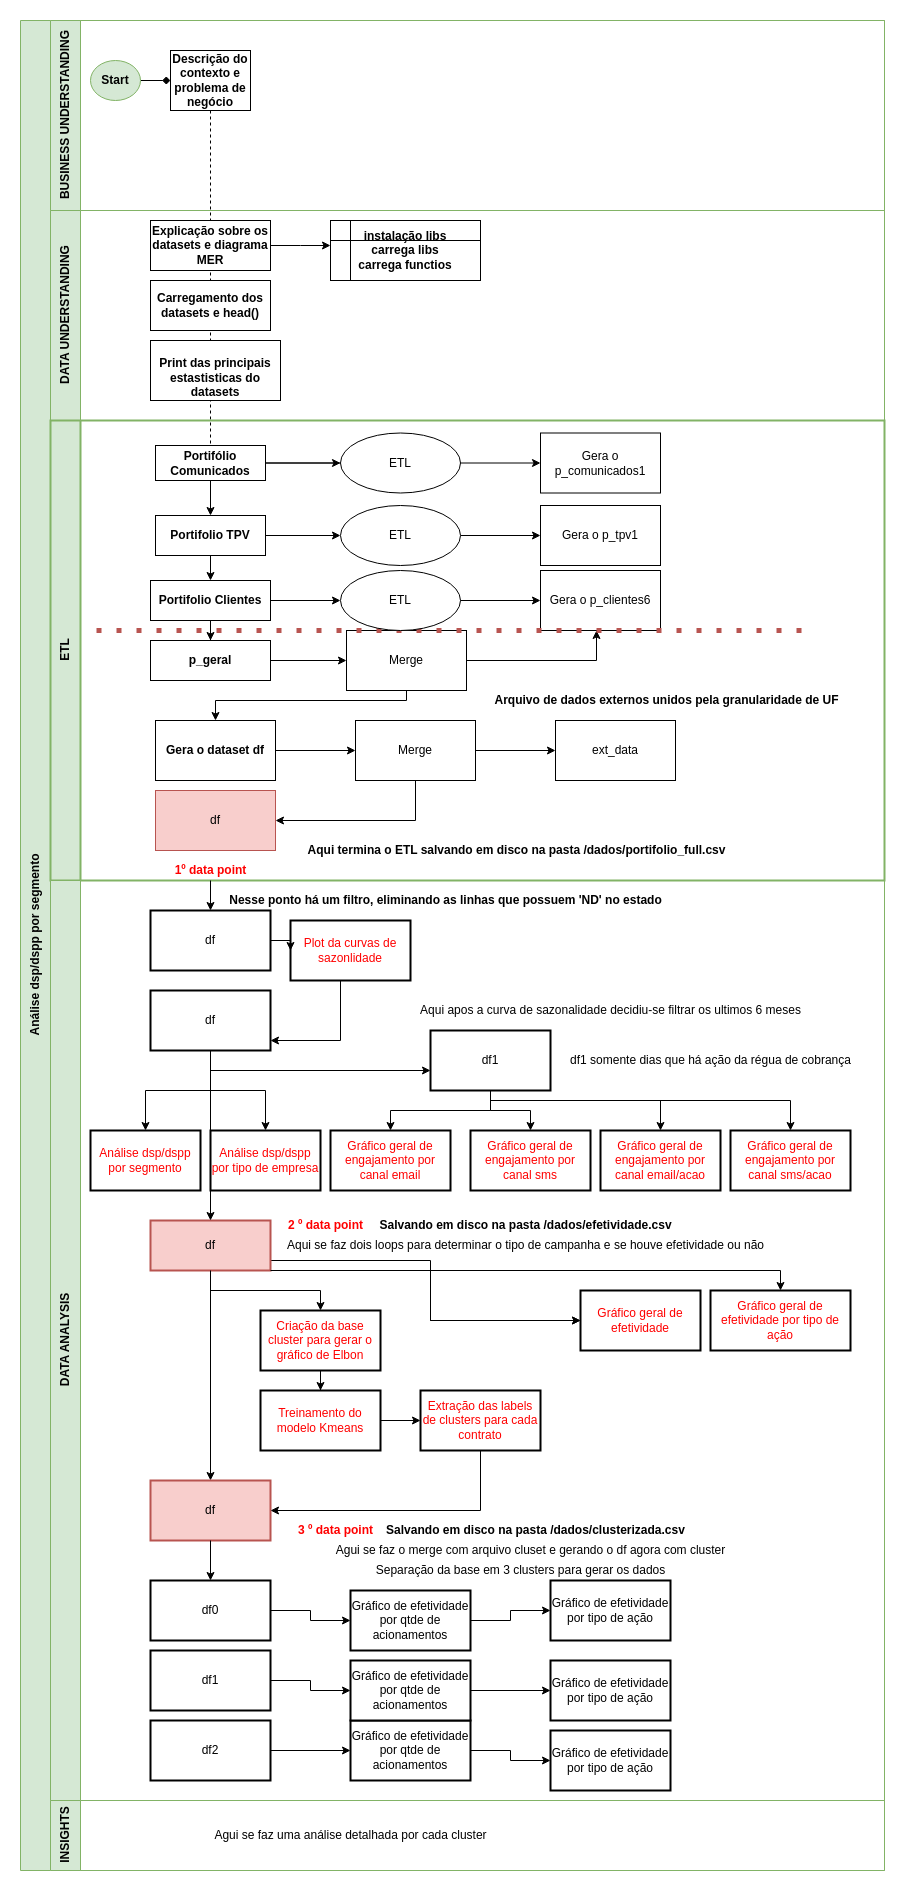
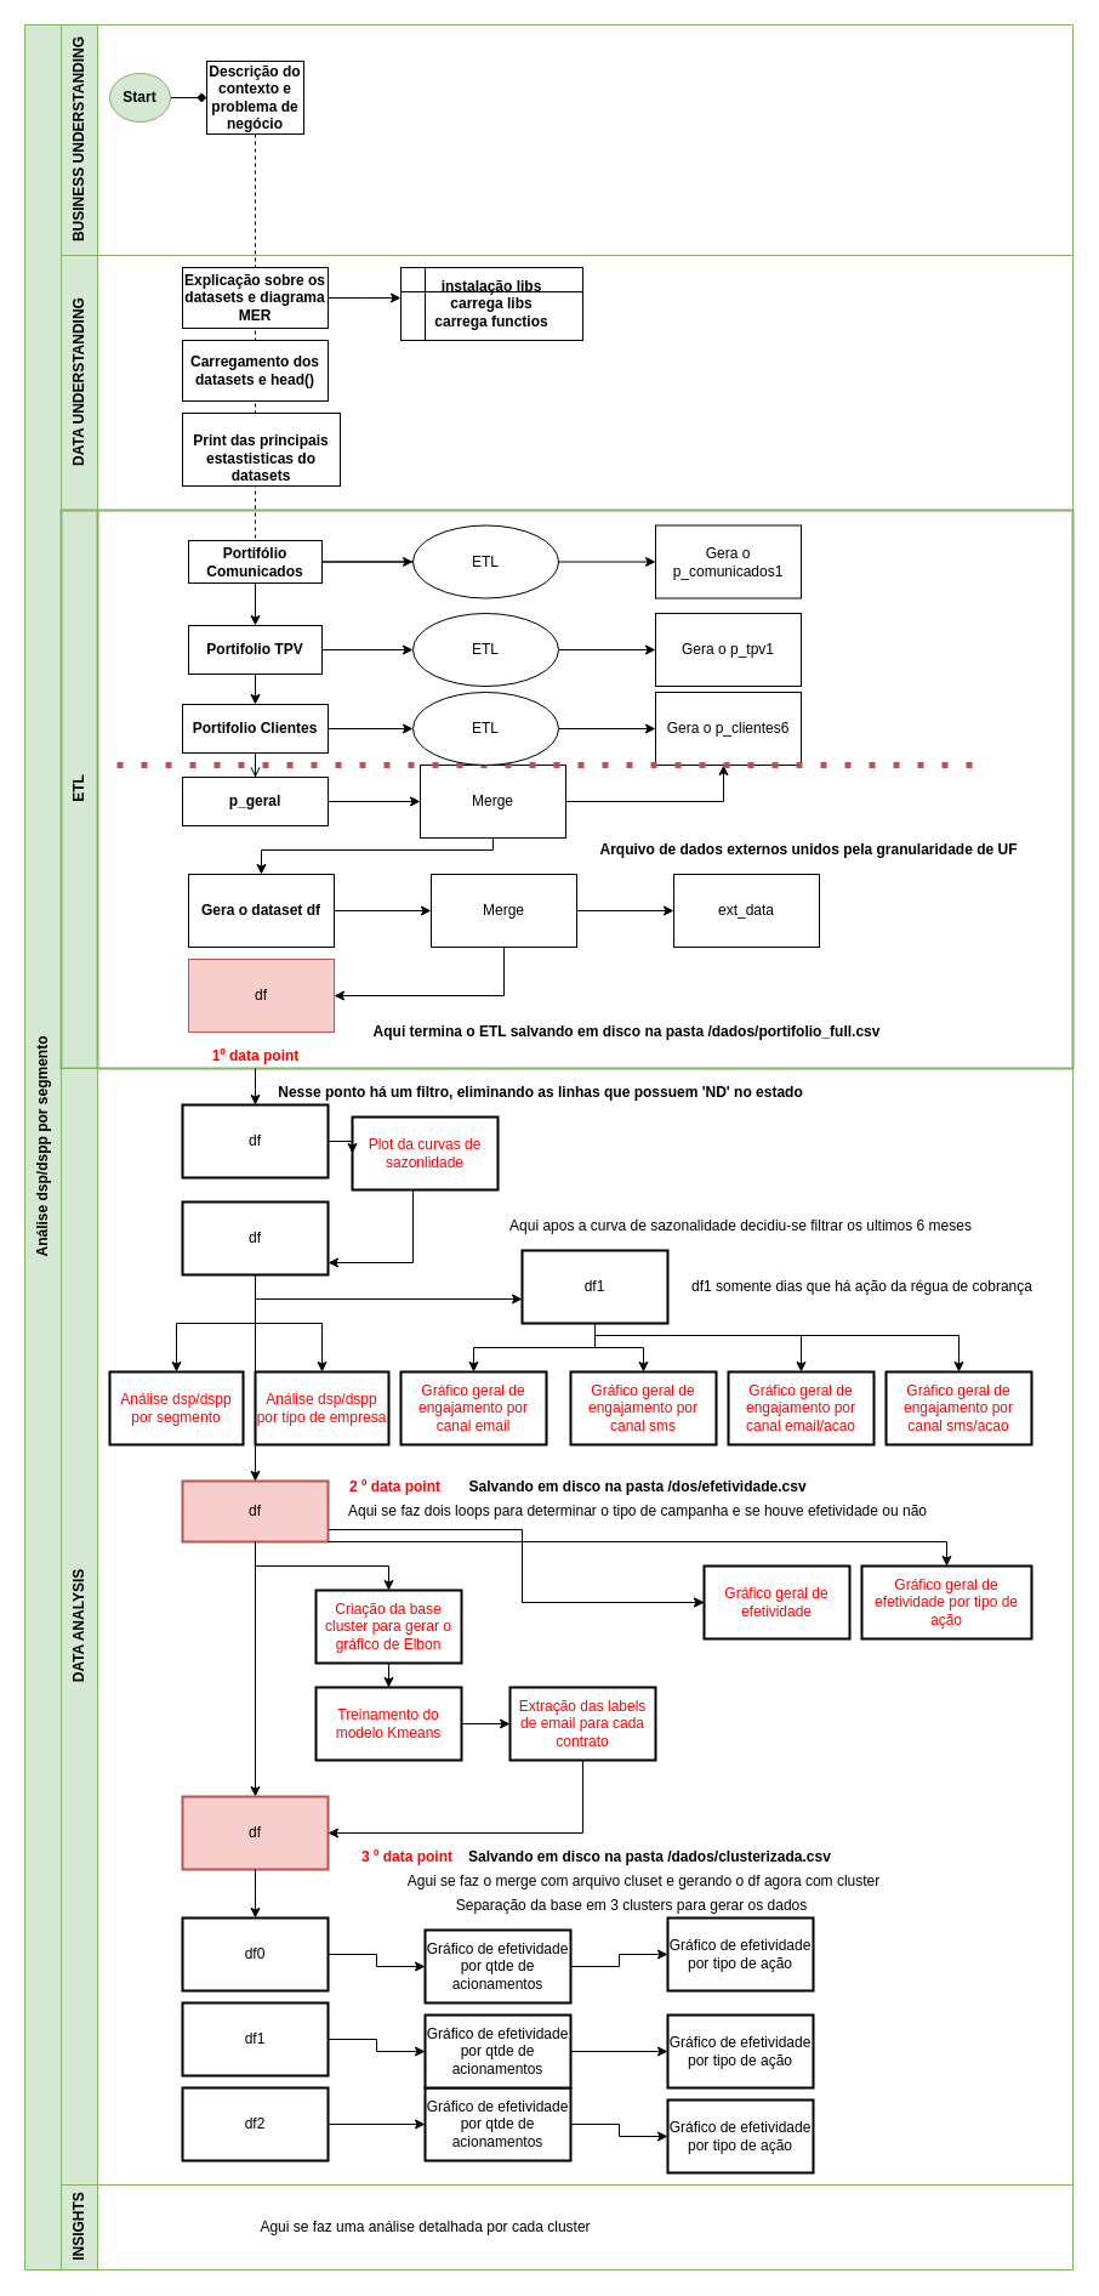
- <mxCell id="26" value="" style="edgeStyle=orthogonalEdgeStyle;rounded=0;orthogonalLoop=1;jettySize=auto;html=1;" parent="15" source="27" target="29" edge="1"><mxGeometry relative="1" as="geometry" /></mxCell>
+ <mxCell id="26" value="" style="edgeStyle=orthogonalEdgeStyle;rounded=0;orthogonalLoop=1;jettySize=auto;html=1;endArrow=open;" parent="15" source="27" target="29" edge="1"><mxGeometry relative="1" as="geometry" /></mxCell>
- <mxCell id="78" value="&lt;b&gt;Salvando em disco na pasta /dados/efetividade.csv&lt;/b&gt;" style="text;html=1;align=center;verticalAlign=middle;resizable=0;points=[];autosize=1;strokeColor=none;fillColor=none;" parent="51" vertex="1"><mxGeometry x="320" y="335" width="310" height="20" as="geometry" /></mxCell>
+ <mxCell id="78" value="&lt;b&gt;Salvando em disco na pasta /dos/efetividade.csv&lt;/b&gt;" style="text;html=1;align=center;verticalAlign=middle;resizable=0;points=[];autosize=1;strokeColor=none;fillColor=none;" parent="51" vertex="1"><mxGeometry x="320" y="335" width="310" height="20" as="geometry" /></mxCell>
- <mxCell id="89" value="Extração das labels de clusters para cada contrato" style="whiteSpace=wrap;html=1;fontColor=#FF0000;strokeWidth=2;" parent="51" vertex="1"><mxGeometry x="370" y="510" width="120" height="60" as="geometry" /></mxCell>
+ <mxCell id="89" value="Extração das labels de email para cada contrato" style="whiteSpace=wrap;html=1;fontColor=#FF0000;strokeWidth=2;" parent="51" vertex="1"><mxGeometry x="370" y="510" width="120" height="60" as="geometry" /></mxCell>
